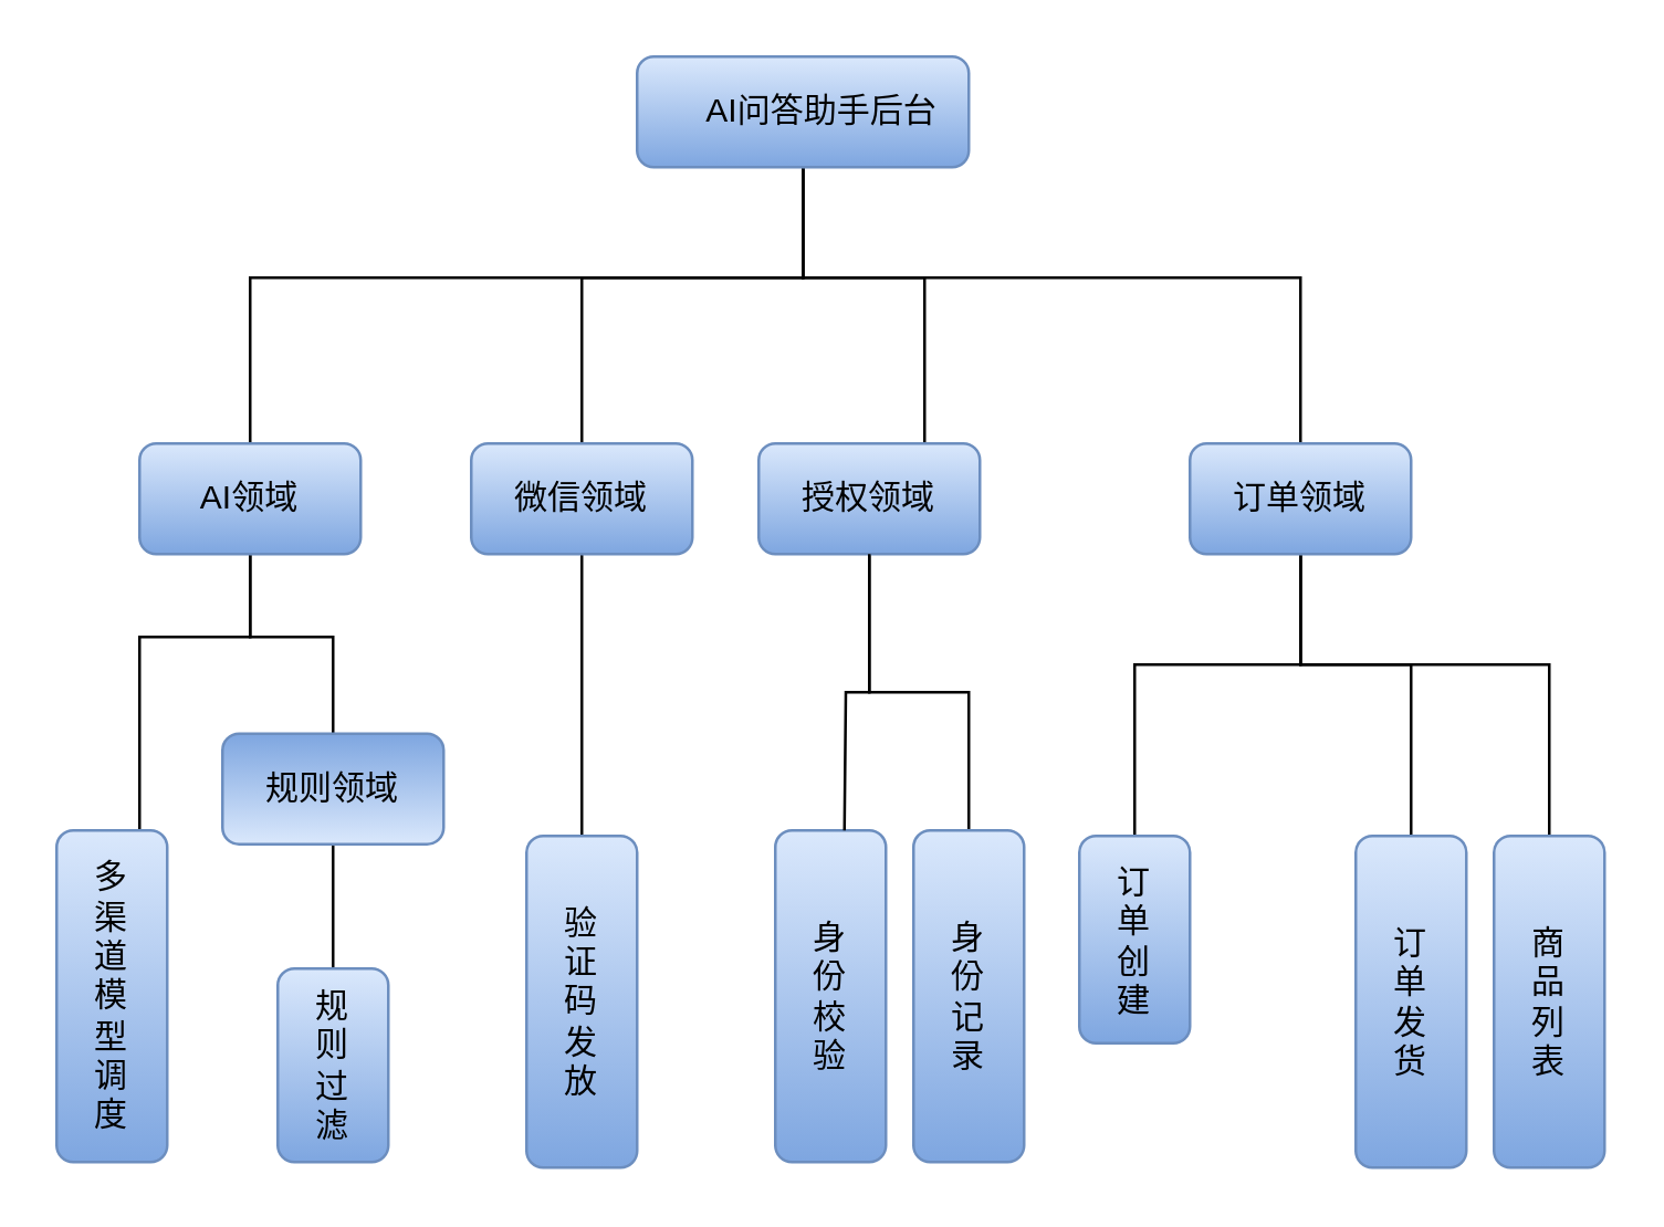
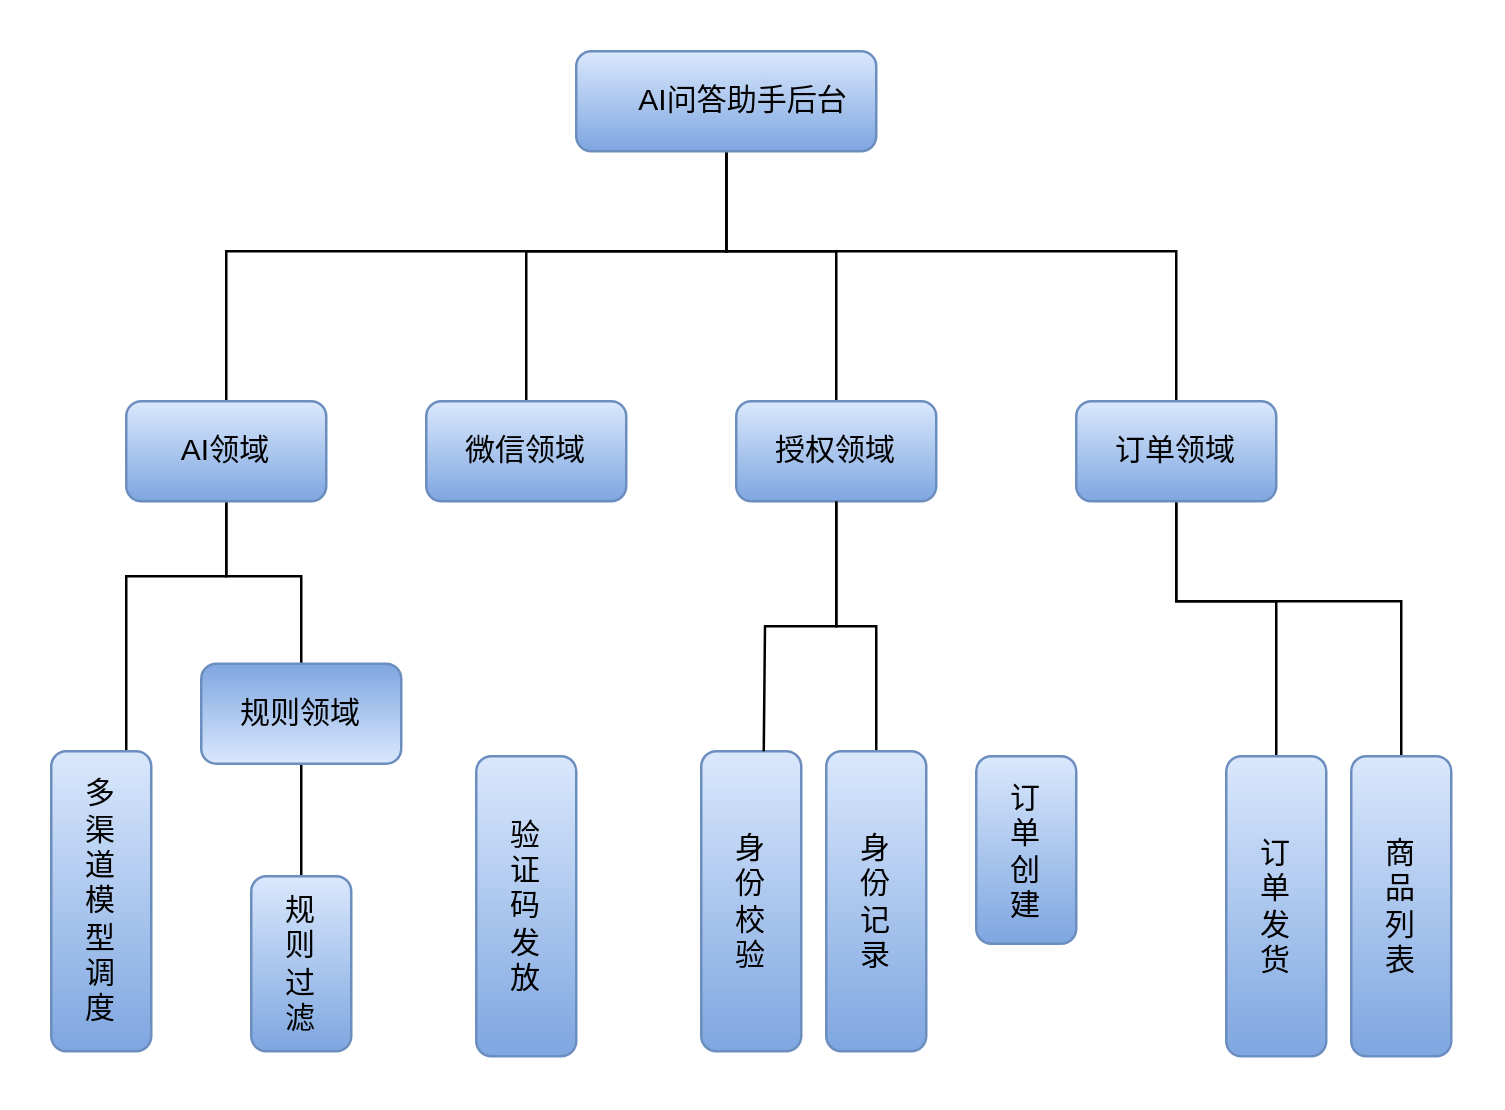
- <mxCell id="17" value="授权领域" style="rounded=1;whiteSpace=wrap;html=1;fillColor=#dae8fc;gradientColor=#7ea6e0;strokeColor=#6c8ebf;" vertex="1" parent="1"><mxGeometry x="274" y="160" width="80" height="40" as="geometry" /></mxCell>
+ <mxCell id="17" value="授权领域" style="rounded=1;whiteSpace=wrap;html=1;fillColor=#dae8fc;gradientColor=#7ea6e0;strokeColor=#6c8ebf;" vertex="1" parent="1"><mxGeometry x="294" y="160" width="80" height="40" as="geometry" /></mxCell>
- <mxCell id="7" style="edgeStyle=orthogonalEdgeStyle;rounded=0;orthogonalLoop=1;jettySize=auto;html=1;entryX=0;entryY=0.5;entryDx=0;entryDy=0;endArrow=none;endFill=0;" edge="1" parent="1" source="10" target="24"><mxGeometry relative="1" as="geometry"><Array as="points"><mxPoint x="470" y="240" /><mxPoint x="410" y="240" /></Array></mxGeometry></mxCell>
- <mxCell id="14" style="edgeStyle=orthogonalEdgeStyle;rounded=0;orthogonalLoop=1;jettySize=auto;html=1;endArrow=none;endFill=0;" edge="1" parent="1" source="15" target="22"><mxGeometry relative="1" as="geometry" /></mxCell>
